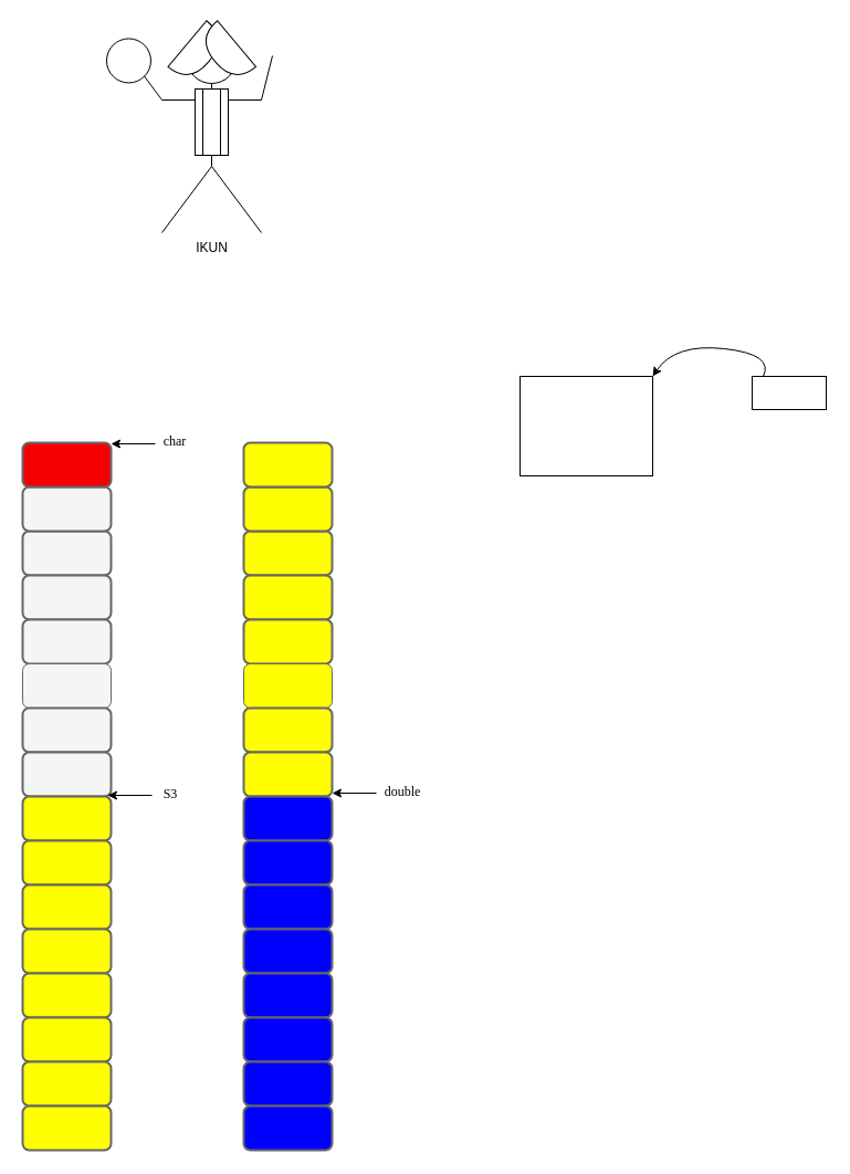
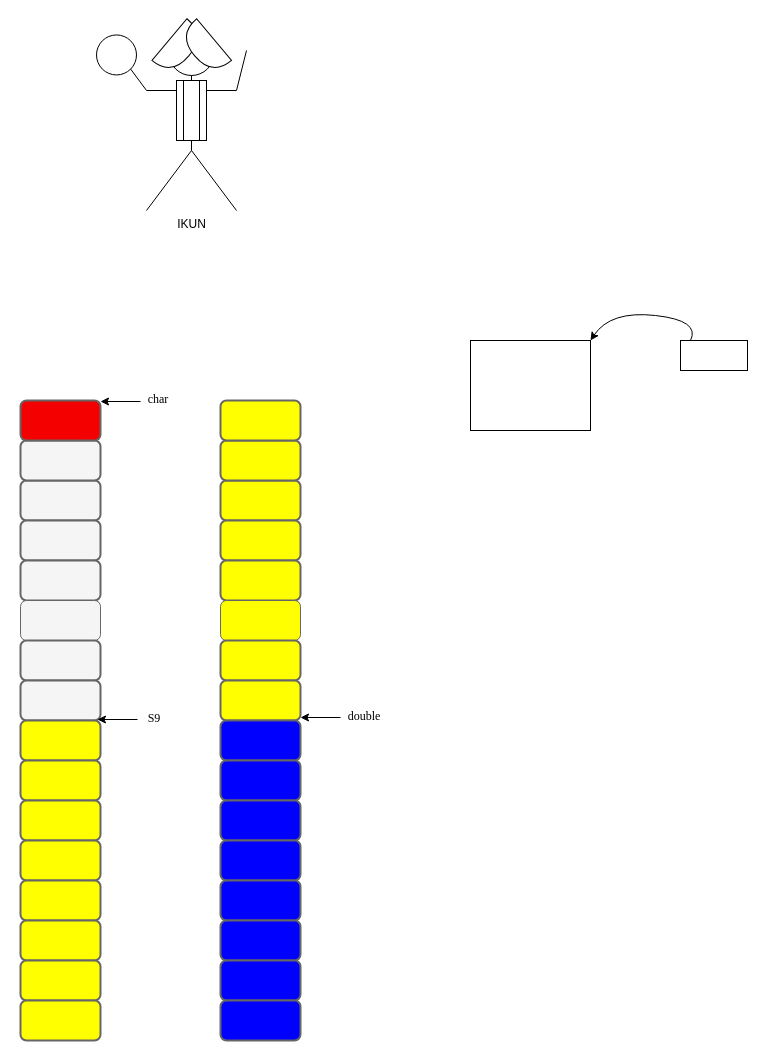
- <mxCell id="24" value="S3" style="text;strokeColor=none;align=center;fillColor=none;html=1;verticalAlign=middle;whiteSpace=wrap;rounded=0;shadow=0;glass=0;sketch=0;fillStyle=auto;fontFamily=Comic Sans MS;" vertex="1" parent="1"><mxGeometry x="124" y="703" width="60" height="30" as="geometry" /></mxCell>
+ <mxCell id="24" value="S9" style="text;strokeColor=none;align=center;fillColor=none;html=1;verticalAlign=middle;whiteSpace=wrap;rounded=0;shadow=0;glass=0;sketch=0;fillStyle=auto;fontFamily=Comic Sans MS;" vertex="1" parent="1"><mxGeometry x="124" y="703" width="60" height="30" as="geometry" /></mxCell>
